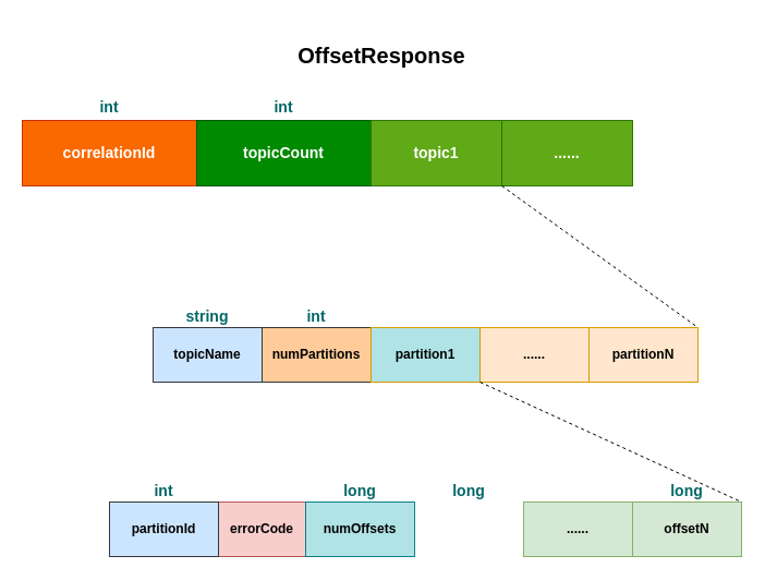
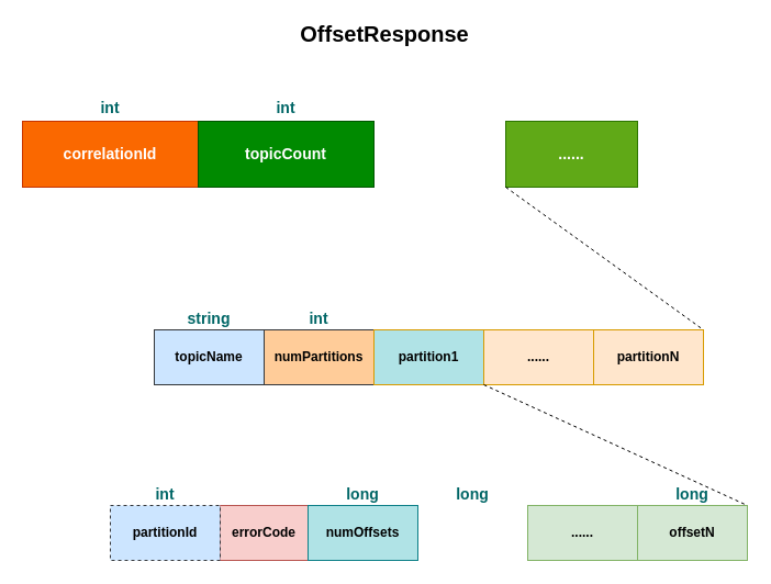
- <mxCell id="22" value="OffsetResponse" style="text;html=1;strokeColor=none;fillColor=none;align=center;verticalAlign=middle;whiteSpace=wrap;rounded=0;fontSize=20;fontStyle=1" parent="1" vertex="1"><mxGeometry x="210" y="40" width="280" height="20" as="geometry" /></mxCell>
+ <mxCell id="22" value="OffsetResponse" style="text;html=1;strokeColor=none;fillColor=none;align=center;verticalAlign=middle;whiteSpace=wrap;rounded=0;fontSize=20;fontStyle=1" parent="1" vertex="1"><mxGeometry x="210" y="20" width="280" height="20" as="geometry" /></mxCell>
- <mxCell id="4" value="topic1" style="rounded=0;whiteSpace=wrap;html=1;fontSize=14;fillColor=#60a917;strokeColor=#2D7600;fontColor=#ffffff;fontStyle=1" parent="1" vertex="1"><mxGeometry x="340" y="110" width="120" height="60" as="geometry" /></mxCell>
- <mxCell id="16" value="partitionId" style="rounded=0;whiteSpace=wrap;html=1;fontStyle=1;fillColor=#cce5ff;strokeColor=#36393d;" parent="1" vertex="1"><mxGeometry x="100" y="460" width="100" height="50" as="geometry" /></mxCell>
+ <mxCell id="16" value="partitionId" style="rounded=0;whiteSpace=wrap;html=1;fontStyle=1;fillColor=#cce5ff;strokeColor=#36393d;dashed=1;" parent="1" vertex="1"><mxGeometry x="100" y="460" width="100" height="50" as="geometry" /></mxCell>
